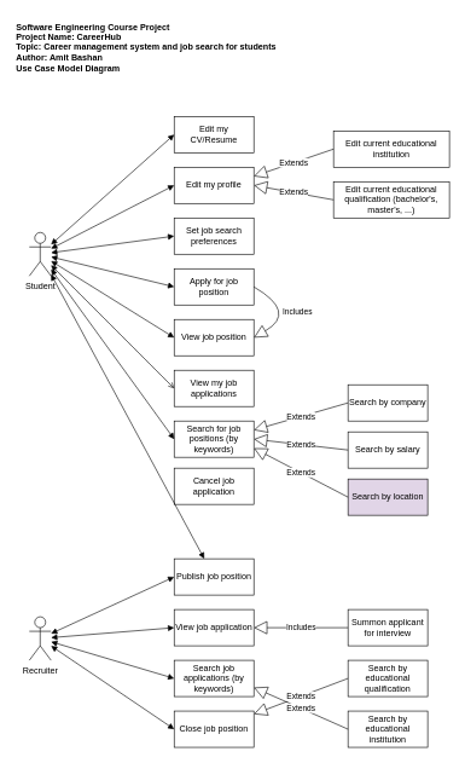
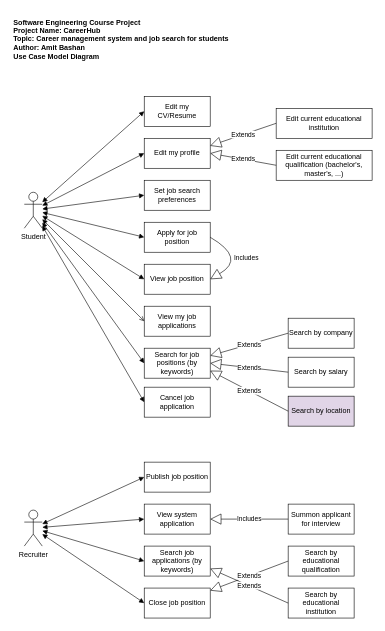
- <mxCell id="42" value="" style="endArrow=block;startArrow=block;endFill=1;startFill=1;html=1;rounded=0;" parent="1" source="3" target="27" edge="1"><mxGeometry width="160" relative="1" as="geometry"><mxPoint x="280" y="550" as="sourcePoint" /><mxPoint x="450" y="720" as="targetPoint" /></mxGeometry></mxCell>
+ <mxCell id="42" value="" style="endArrow=block;startArrow=block;endFill=1;startFill=1;html=1;rounded=0;entryX=0;entryY=0.5;entryDx=0;entryDy=0;" parent="1" source="3" target="41" edge="1"><mxGeometry width="160" relative="1" as="geometry"><mxPoint x="280" y="550" as="sourcePoint" /><mxPoint x="450" y="720" as="targetPoint" /></mxGeometry></mxCell>
- <mxCell id="30" value="View job application" style="html=1;whiteSpace=wrap;" parent="1" vertex="1"><mxGeometry x="240" y="840" width="110" height="50" as="geometry" /></mxCell>
+ <mxCell id="30" value="View system application" style="html=1;whiteSpace=wrap;" parent="1" vertex="1"><mxGeometry x="240" y="840" width="110" height="50" as="geometry" /></mxCell>
